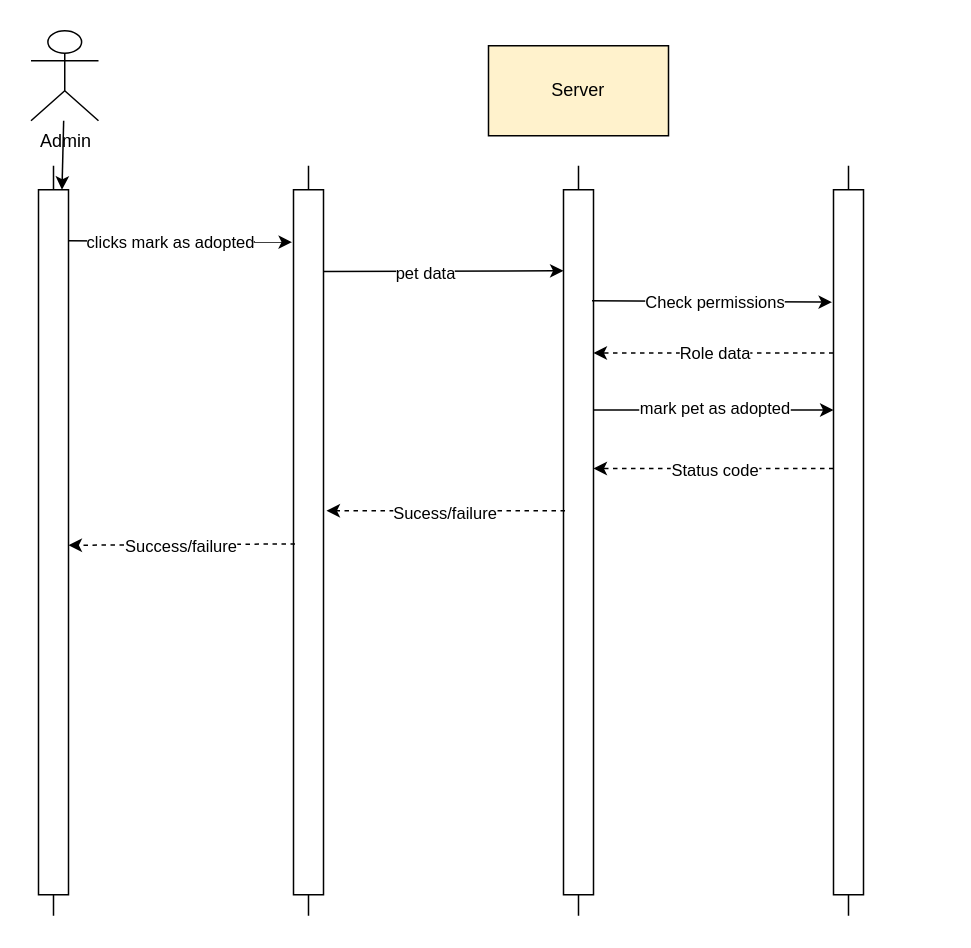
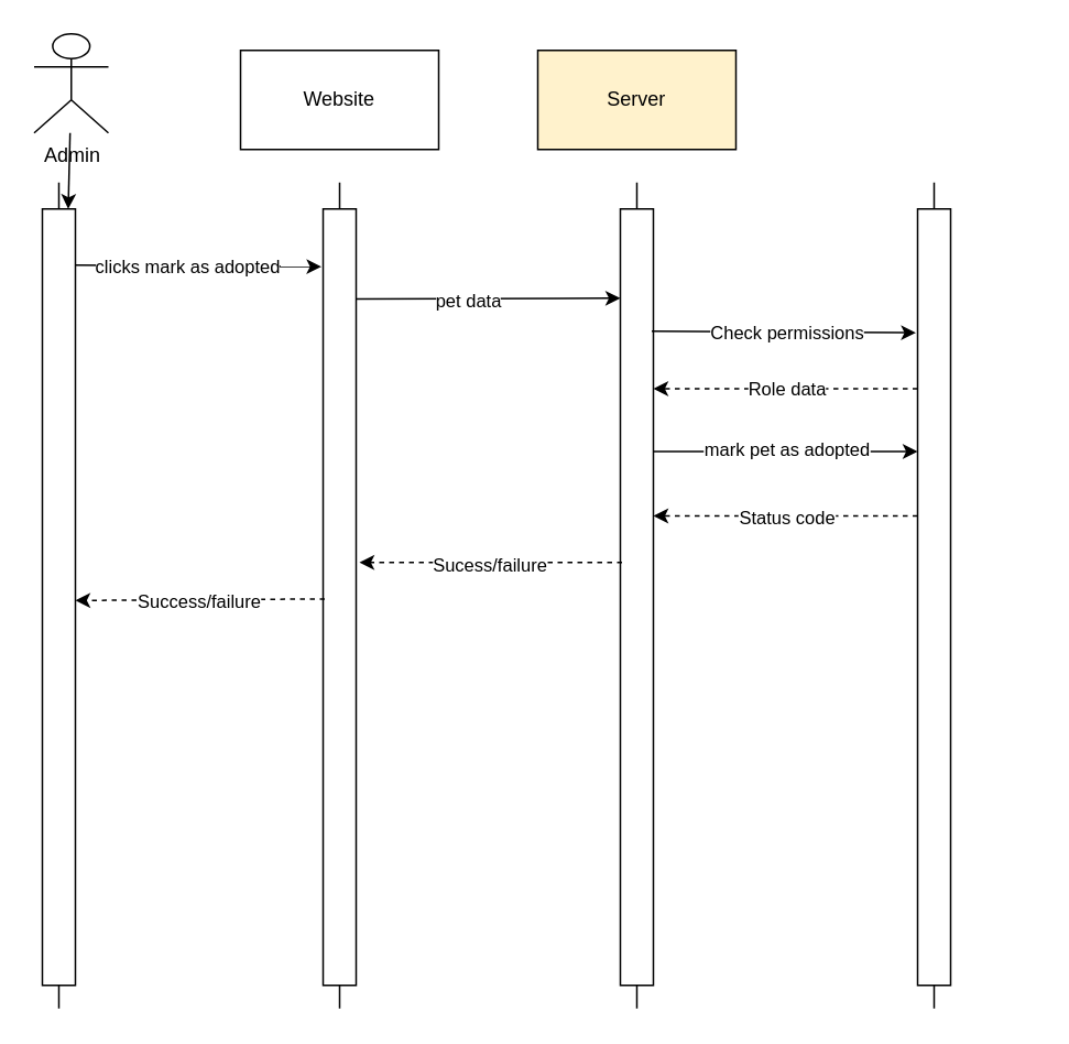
+ <mxCell id="11" value="Website" style="rounded=0;whiteSpace=wrap;html=1;" vertex="1" parent="7"><mxGeometry width="120" height="60" as="geometry" /></mxCell>
